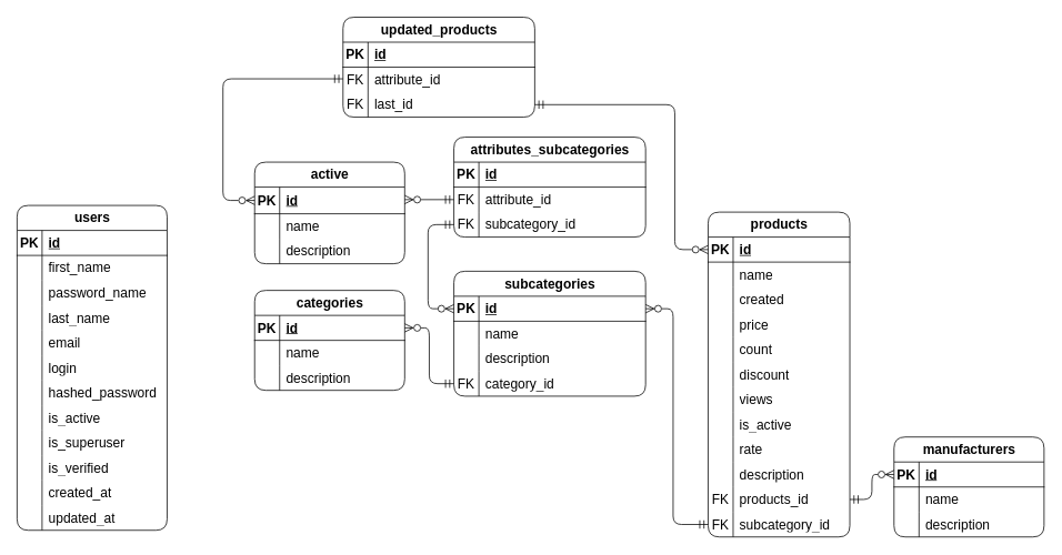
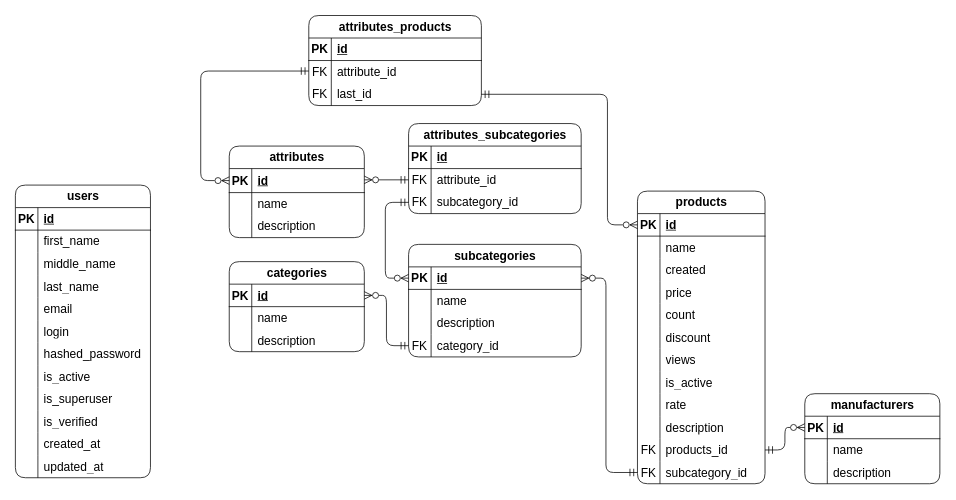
- <mxCell id="135" value="updated_products" style="shape=table;startSize=30;container=1;collapsible=0;childLayout=tableLayout;fixedRows=1;rowLines=0;fontStyle=1;align=center;resizeLast=1;html=1;fontSize=16;resizable=1;movable=1;expand=1;rounded=1;labelBackgroundColor=none;swimlaneFillColor=none;shadow=0;strokeColor=default;gradientColor=none;" parent="1" vertex="1"><mxGeometry x="411" y="20" width="230" height="120" as="geometry" /></mxCell>
+ <mxCell id="135" value="attributes_products" style="shape=table;startSize=30;container=1;collapsible=0;childLayout=tableLayout;fixedRows=1;rowLines=0;fontStyle=1;align=center;resizeLast=1;html=1;fontSize=16;resizable=1;movable=1;expand=1;rounded=1;labelBackgroundColor=none;swimlaneFillColor=none;shadow=0;strokeColor=default;gradientColor=none;" parent="1" vertex="1"><mxGeometry x="411" y="20" width="230" height="120" as="geometry" /></mxCell>
- <mxCell id="111" value="active" style="shape=table;startSize=30;container=1;collapsible=0;childLayout=tableLayout;fixedRows=1;rowLines=0;fontStyle=1;align=center;resizeLast=1;html=1;fontSize=16;resizable=1;movable=1;expand=1;rounded=1;labelBackgroundColor=none;swimlaneFillColor=none;shadow=0;swimlaneLine=1;fillStyle=auto;" parent="1" vertex="1"><mxGeometry x="305" y="194" width="180" height="122" as="geometry" /></mxCell>
+ <mxCell id="111" value="attributes" style="shape=table;startSize=30;container=1;collapsible=0;childLayout=tableLayout;fixedRows=1;rowLines=0;fontStyle=1;align=center;resizeLast=1;html=1;fontSize=16;resizable=1;movable=1;expand=1;rounded=1;labelBackgroundColor=none;swimlaneFillColor=none;shadow=0;swimlaneLine=1;fillStyle=auto;" parent="1" vertex="1"><mxGeometry x="305" y="194" width="180" height="122" as="geometry" /></mxCell>
- <mxCell id="21" value="password_name" style="shape=partialRectangle;connectable=0;fillColor=none;top=0;left=0;bottom=0;right=0;align=left;spacingLeft=6;overflow=hidden;whiteSpace=wrap;html=1;fontSize=16;labelBackgroundColor=none;" parent="19" vertex="1"><mxGeometry x="30" width="150" height="30" as="geometry"><mxRectangle width="150" height="30" as="alternateBounds" /></mxGeometry></mxCell>
+ <mxCell id="21" value="middle_name" style="shape=partialRectangle;connectable=0;fillColor=none;top=0;left=0;bottom=0;right=0;align=left;spacingLeft=6;overflow=hidden;whiteSpace=wrap;html=1;fontSize=16;labelBackgroundColor=none;" parent="19" vertex="1"><mxGeometry x="30" width="150" height="30" as="geometry"><mxRectangle width="150" height="30" as="alternateBounds" /></mxGeometry></mxCell>
